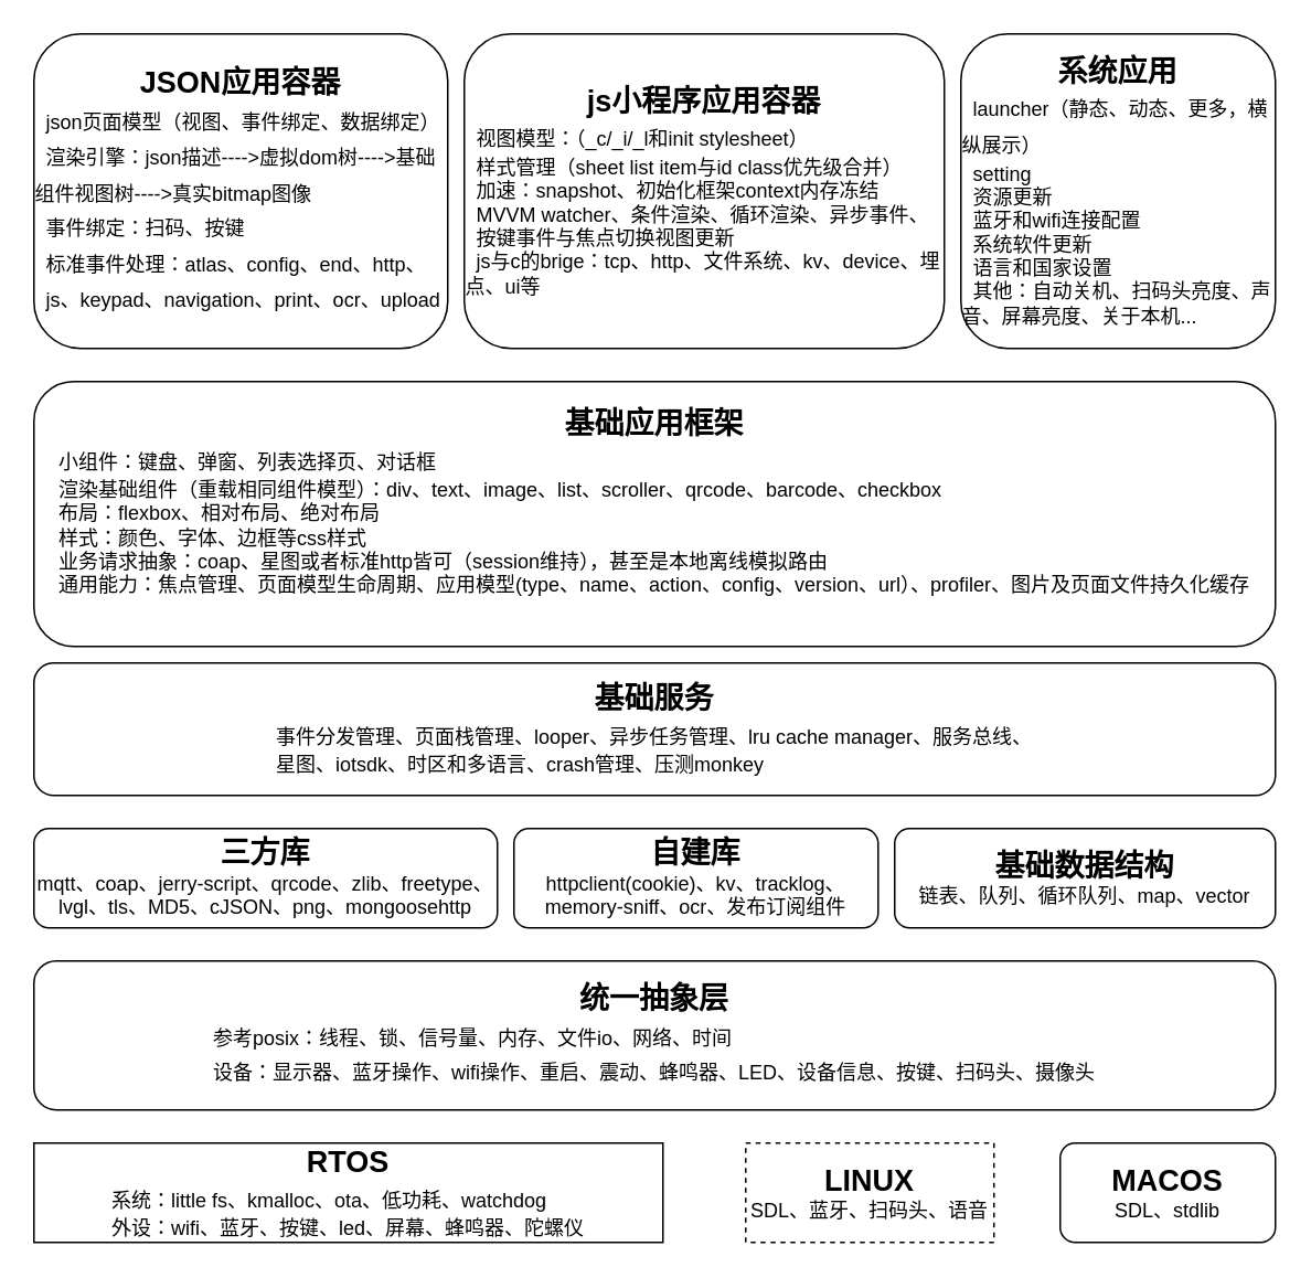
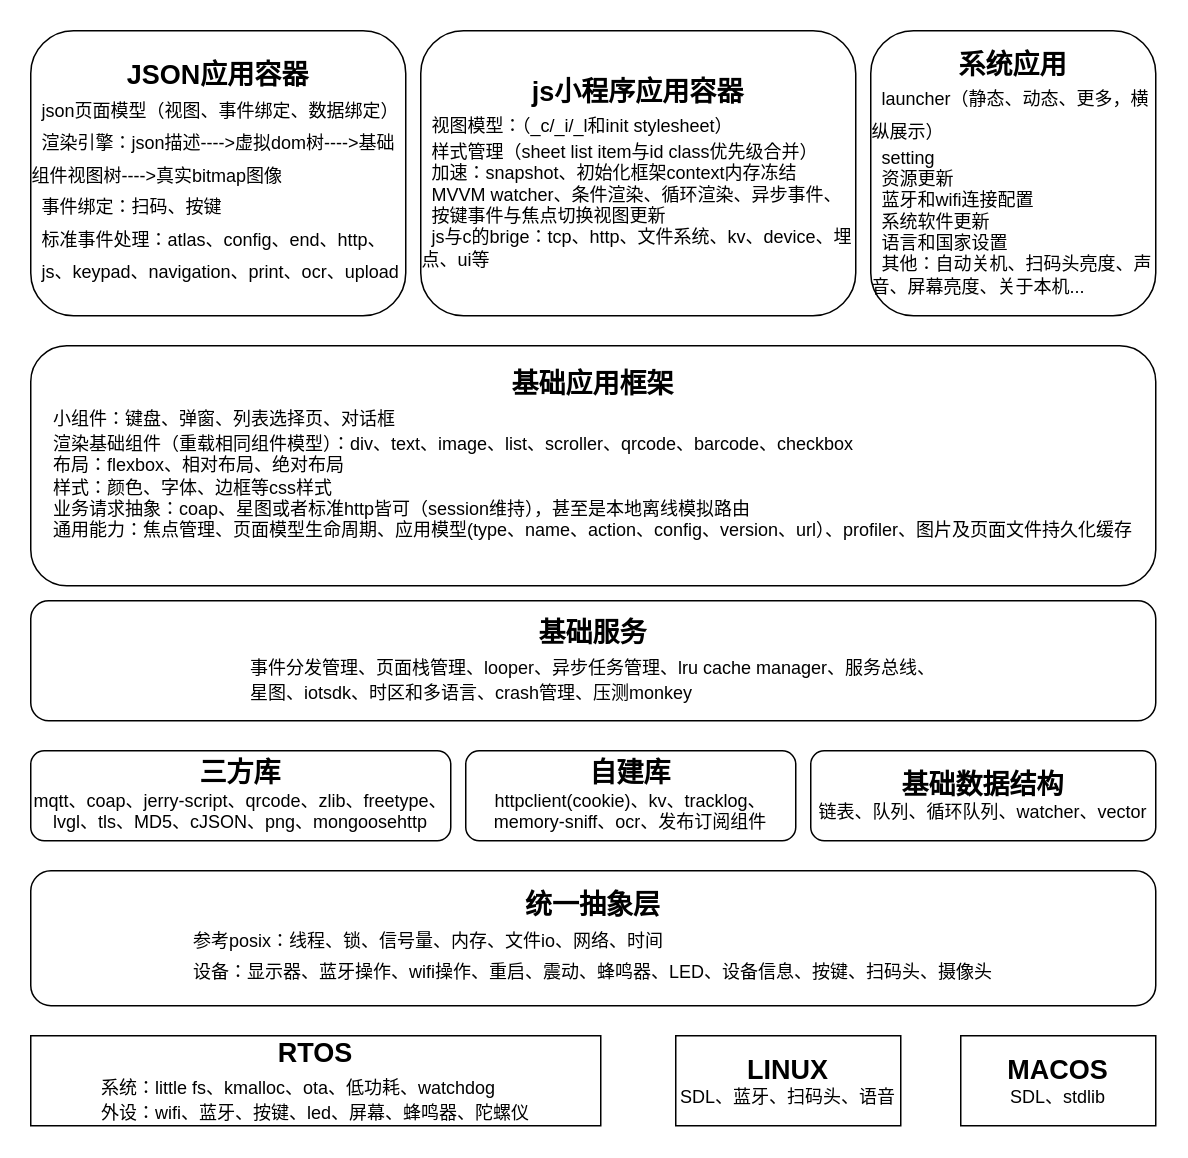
- <mxCell id="9" value="&lt;b style=&quot;font-size: 18px&quot;&gt;基础数据结构&lt;br&gt;&lt;/b&gt;链表、队列、循环队列、map、vector" style="rounded=1;whiteSpace=wrap;html=1;" parent="1" vertex="1"><mxGeometry x="540" y="500" width="230" height="60" as="geometry" /></mxCell>
+ <mxCell id="9" value="&lt;b style=&quot;font-size: 18px&quot;&gt;基础数据结构&lt;br&gt;&lt;/b&gt;链表、队列、循环队列、watcher、vector" style="rounded=1;whiteSpace=wrap;html=1;" parent="1" vertex="1"><mxGeometry x="540" y="500" width="230" height="60" as="geometry" /></mxCell>
- <mxCell id="4" value="&lt;b&gt;&lt;font style=&quot;font-size: 18px&quot;&gt;LINUX&lt;/font&gt;&lt;/b&gt;&lt;br&gt;SDL、蓝牙、扫码头、语音" style="rounded=0;whiteSpace=wrap;html=1;dashed=1;" parent="1" vertex="1"><mxGeometry x="450" y="690" width="150" height="60" as="geometry" /></mxCell>
+ <mxCell id="4" value="&lt;b&gt;&lt;font style=&quot;font-size: 18px&quot;&gt;LINUX&lt;/font&gt;&lt;/b&gt;&lt;br&gt;SDL、蓝牙、扫码头、语音" style="rounded=0;whiteSpace=wrap;html=1;" parent="1" vertex="1"><mxGeometry x="450" y="690" width="150" height="60" as="geometry" /></mxCell>
- <mxCell id="5" value="&lt;b&gt;&lt;font style=&quot;font-size: 18px&quot;&gt;MACOS&lt;/font&gt;&lt;/b&gt;&lt;br&gt;SDL、stdlib" style="whiteSpace=wrap;html=1;rounded=1;" parent="1" vertex="1"><mxGeometry x="640" y="690" width="130" height="60" as="geometry" /></mxCell>
+ <mxCell id="5" value="&lt;b&gt;&lt;font style=&quot;font-size: 18px&quot;&gt;MACOS&lt;/font&gt;&lt;/b&gt;&lt;br&gt;SDL、stdlib" style="rounded=0;whiteSpace=wrap;html=1;" parent="1" vertex="1"><mxGeometry x="640" y="690" width="130" height="60" as="geometry" /></mxCell>
